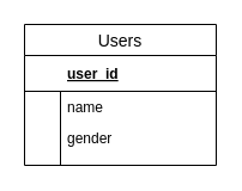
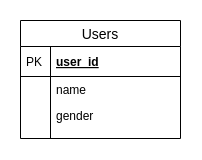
+ <mxCell id="4" value="PK" style="shape=partialRectangle;top=0;left=0;bottom=0;fillColor=none;align=left;verticalAlign=middle;spacingLeft=4;spacingRight=4;overflow=hidden;rotatable=0;points=[];portConstraint=eastwest;part=1;fontSize=12;" parent="3" vertex="1" connectable="0"><mxGeometry width="30" height="30" as="geometry" /></mxCell>
